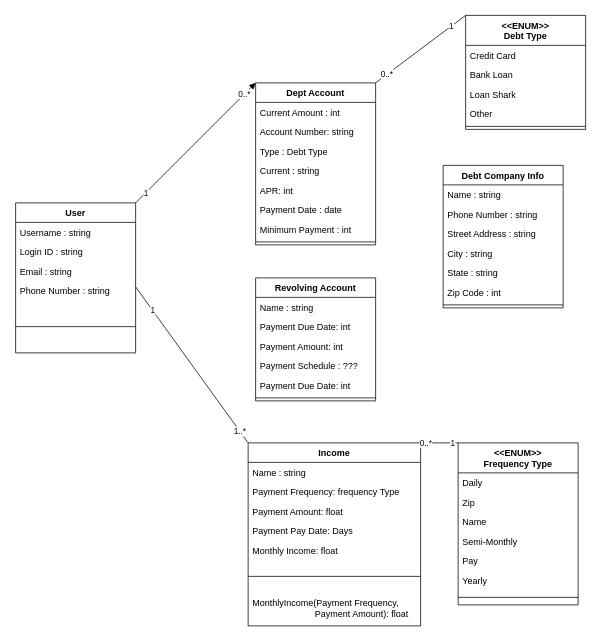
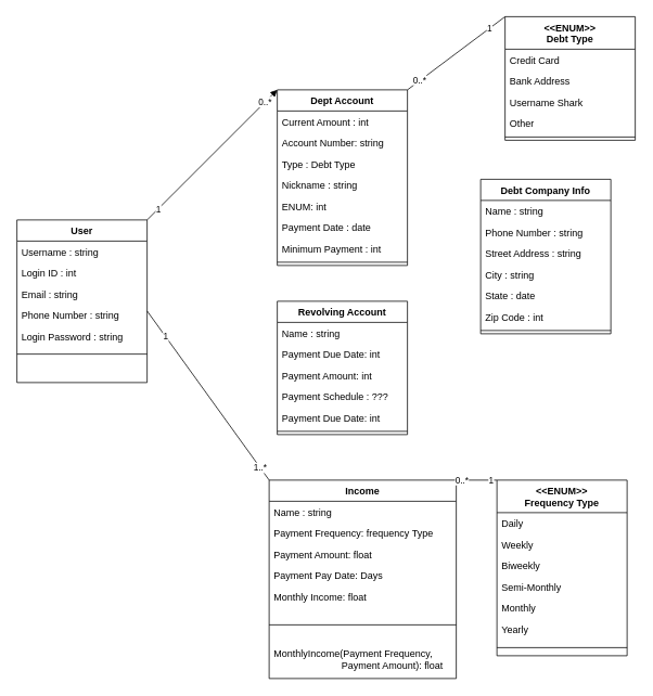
- <mxCell id="21" value="Bank Loan" style="text;strokeColor=none;fillColor=none;align=left;verticalAlign=top;spacingLeft=4;spacingRight=4;overflow=hidden;rotatable=0;points=[[0,0.5],[1,0.5]];portConstraint=eastwest;" parent="19" vertex="1"><mxGeometry y="66" width="160" height="26" as="geometry" /></mxCell>
+ <mxCell id="21" value="Bank Address" style="text;strokeColor=none;fillColor=none;align=left;verticalAlign=top;spacingLeft=4;spacingRight=4;overflow=hidden;rotatable=0;points=[[0,0.5],[1,0.5]];portConstraint=eastwest;" parent="19" vertex="1"><mxGeometry y="66" width="160" height="26" as="geometry" /></mxCell>
- <mxCell id="22" value="Loan Shark" style="text;strokeColor=none;fillColor=none;align=left;verticalAlign=top;spacingLeft=4;spacingRight=4;overflow=hidden;rotatable=0;points=[[0,0.5],[1,0.5]];portConstraint=eastwest;" parent="19" vertex="1"><mxGeometry y="92" width="160" height="26" as="geometry" /></mxCell>
+ <mxCell id="22" value="Username Shark" style="text;strokeColor=none;fillColor=none;align=left;verticalAlign=top;spacingLeft=4;spacingRight=4;overflow=hidden;rotatable=0;points=[[0,0.5],[1,0.5]];portConstraint=eastwest;" parent="19" vertex="1"><mxGeometry y="92" width="160" height="26" as="geometry" /></mxCell>
- <mxCell id="14" value="Current : string" style="text;strokeColor=none;fillColor=none;align=left;verticalAlign=top;spacingLeft=4;spacingRight=4;overflow=hidden;rotatable=0;points=[[0,0.5],[1,0.5]];portConstraint=eastwest;" parent="10" vertex="1"><mxGeometry y="104" width="160" height="26" as="geometry" /></mxCell>
+ <mxCell id="14" value="Nickname : string" style="text;strokeColor=none;fillColor=none;align=left;verticalAlign=top;spacingLeft=4;spacingRight=4;overflow=hidden;rotatable=0;points=[[0,0.5],[1,0.5]];portConstraint=eastwest;" parent="10" vertex="1"><mxGeometry y="104" width="160" height="26" as="geometry" /></mxCell>
- <mxCell id="15" value="APR: int" style="text;strokeColor=none;fillColor=none;align=left;verticalAlign=top;spacingLeft=4;spacingRight=4;overflow=hidden;rotatable=0;points=[[0,0.5],[1,0.5]];portConstraint=eastwest;" parent="10" vertex="1"><mxGeometry y="130" width="160" height="26" as="geometry" /></mxCell>
+ <mxCell id="15" value="ENUM: int" style="text;strokeColor=none;fillColor=none;align=left;verticalAlign=top;spacingLeft=4;spacingRight=4;overflow=hidden;rotatable=0;points=[[0,0.5],[1,0.5]];portConstraint=eastwest;" parent="10" vertex="1"><mxGeometry y="130" width="160" height="26" as="geometry" /></mxCell>
- <mxCell id="34" value="Login ID : string" style="text;strokeColor=none;fillColor=none;align=left;verticalAlign=top;spacingLeft=4;spacingRight=4;overflow=hidden;rotatable=0;points=[[0,0.5],[1,0.5]];portConstraint=eastwest;" parent="32" vertex="1"><mxGeometry y="52" width="160" height="26" as="geometry" /></mxCell>
+ <mxCell id="34" value="Login ID : int" style="text;strokeColor=none;fillColor=none;align=left;verticalAlign=top;spacingLeft=4;spacingRight=4;overflow=hidden;rotatable=0;points=[[0,0.5],[1,0.5]];portConstraint=eastwest;" parent="32" vertex="1"><mxGeometry y="52" width="160" height="26" as="geometry" /></mxCell>
- <mxCell id="7" value="State : string" style="text;strokeColor=none;fillColor=none;align=left;verticalAlign=top;spacingLeft=4;spacingRight=4;overflow=hidden;rotatable=0;points=[[0,0.5],[1,0.5]];portConstraint=eastwest;" parent="2" vertex="1"><mxGeometry y="130" width="160" height="26" as="geometry" /></mxCell>
+ <mxCell id="7" value="State : date" style="text;strokeColor=none;fillColor=none;align=left;verticalAlign=top;spacingLeft=4;spacingRight=4;overflow=hidden;rotatable=0;points=[[0,0.5],[1,0.5]];portConstraint=eastwest;" parent="2" vertex="1"><mxGeometry y="130" width="160" height="26" as="geometry" /></mxCell>
+ <mxCell id="66" value="Login Password : string" style="text;strokeColor=none;fillColor=none;align=left;verticalAlign=top;spacingLeft=4;spacingRight=4;overflow=hidden;rotatable=0;points=[[0,0.5],[1,0.5]];portConstraint=eastwest;" vertex="1" parent="1"><mxGeometry x="20" y="400" width="160" height="26" as="geometry" /></mxCell>
- <mxCell id="57" value="Zip" style="text;strokeColor=none;fillColor=none;align=left;verticalAlign=top;spacingLeft=4;spacingRight=4;overflow=hidden;rotatable=0;points=[[0,0.5],[1,0.5]];portConstraint=eastwest;" parent="55" vertex="1"><mxGeometry y="66" width="160" height="26" as="geometry" /></mxCell>
+ <mxCell id="57" value="Weekly" style="text;strokeColor=none;fillColor=none;align=left;verticalAlign=top;spacingLeft=4;spacingRight=4;overflow=hidden;rotatable=0;points=[[0,0.5],[1,0.5]];portConstraint=eastwest;" parent="55" vertex="1"><mxGeometry y="66" width="160" height="26" as="geometry" /></mxCell>
- <mxCell id="58" value="Name" style="text;strokeColor=none;fillColor=none;align=left;verticalAlign=top;spacingLeft=4;spacingRight=4;overflow=hidden;rotatable=0;points=[[0,0.5],[1,0.5]];portConstraint=eastwest;" parent="55" vertex="1"><mxGeometry y="92" width="160" height="26" as="geometry" /></mxCell>
+ <mxCell id="58" value="Biweekly" style="text;strokeColor=none;fillColor=none;align=left;verticalAlign=top;spacingLeft=4;spacingRight=4;overflow=hidden;rotatable=0;points=[[0,0.5],[1,0.5]];portConstraint=eastwest;" parent="55" vertex="1"><mxGeometry y="92" width="160" height="26" as="geometry" /></mxCell>
- <mxCell id="60" value="Pay" style="text;strokeColor=none;fillColor=none;align=left;verticalAlign=top;spacingLeft=4;spacingRight=4;overflow=hidden;rotatable=0;points=[[0,0.5],[1,0.5]];portConstraint=eastwest;" parent="55" vertex="1"><mxGeometry y="144" width="160" height="26" as="geometry" /></mxCell>
+ <mxCell id="60" value="Monthly" style="text;strokeColor=none;fillColor=none;align=left;verticalAlign=top;spacingLeft=4;spacingRight=4;overflow=hidden;rotatable=0;points=[[0,0.5],[1,0.5]];portConstraint=eastwest;" parent="55" vertex="1"><mxGeometry y="144" width="160" height="26" as="geometry" /></mxCell>
